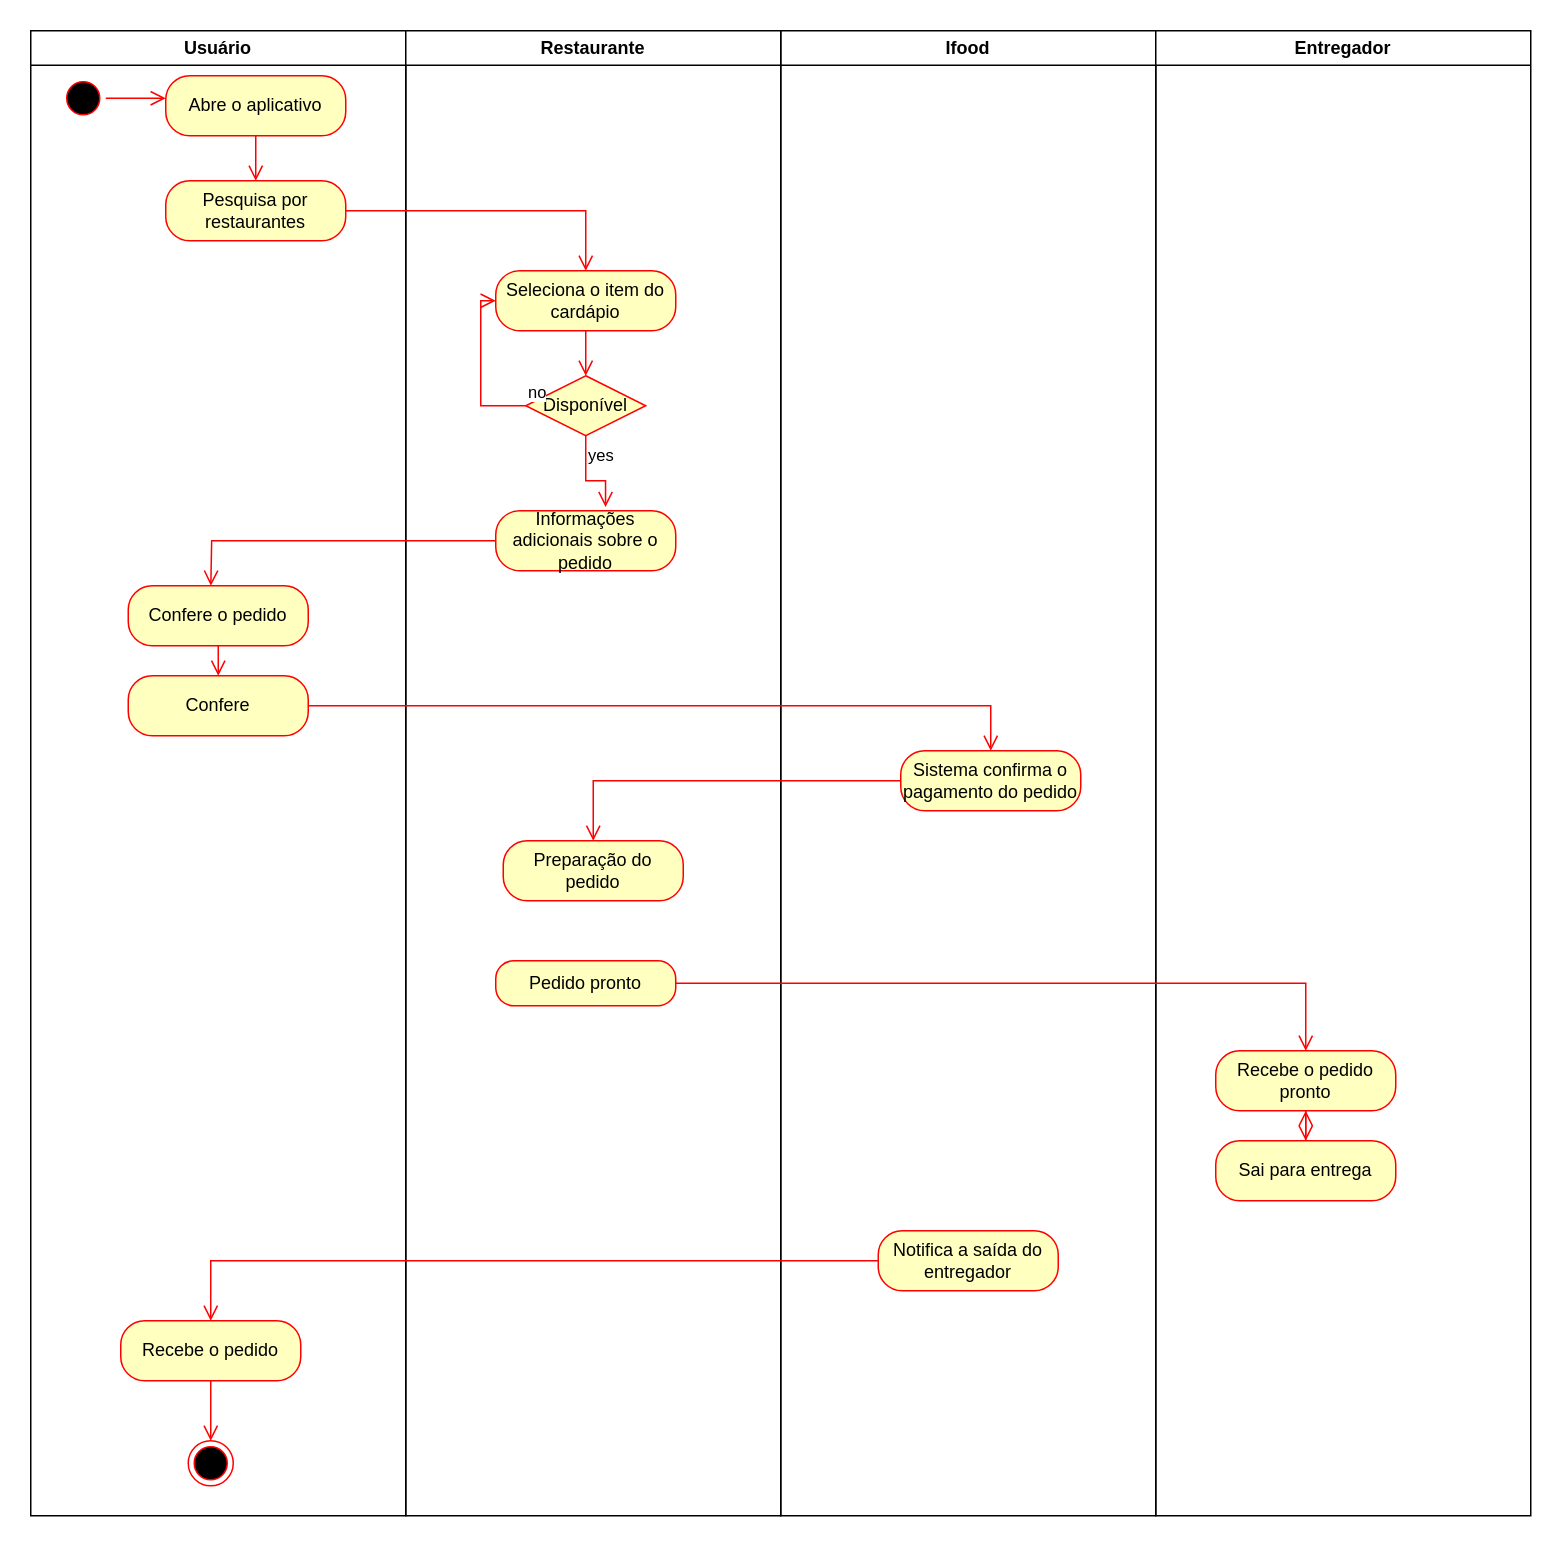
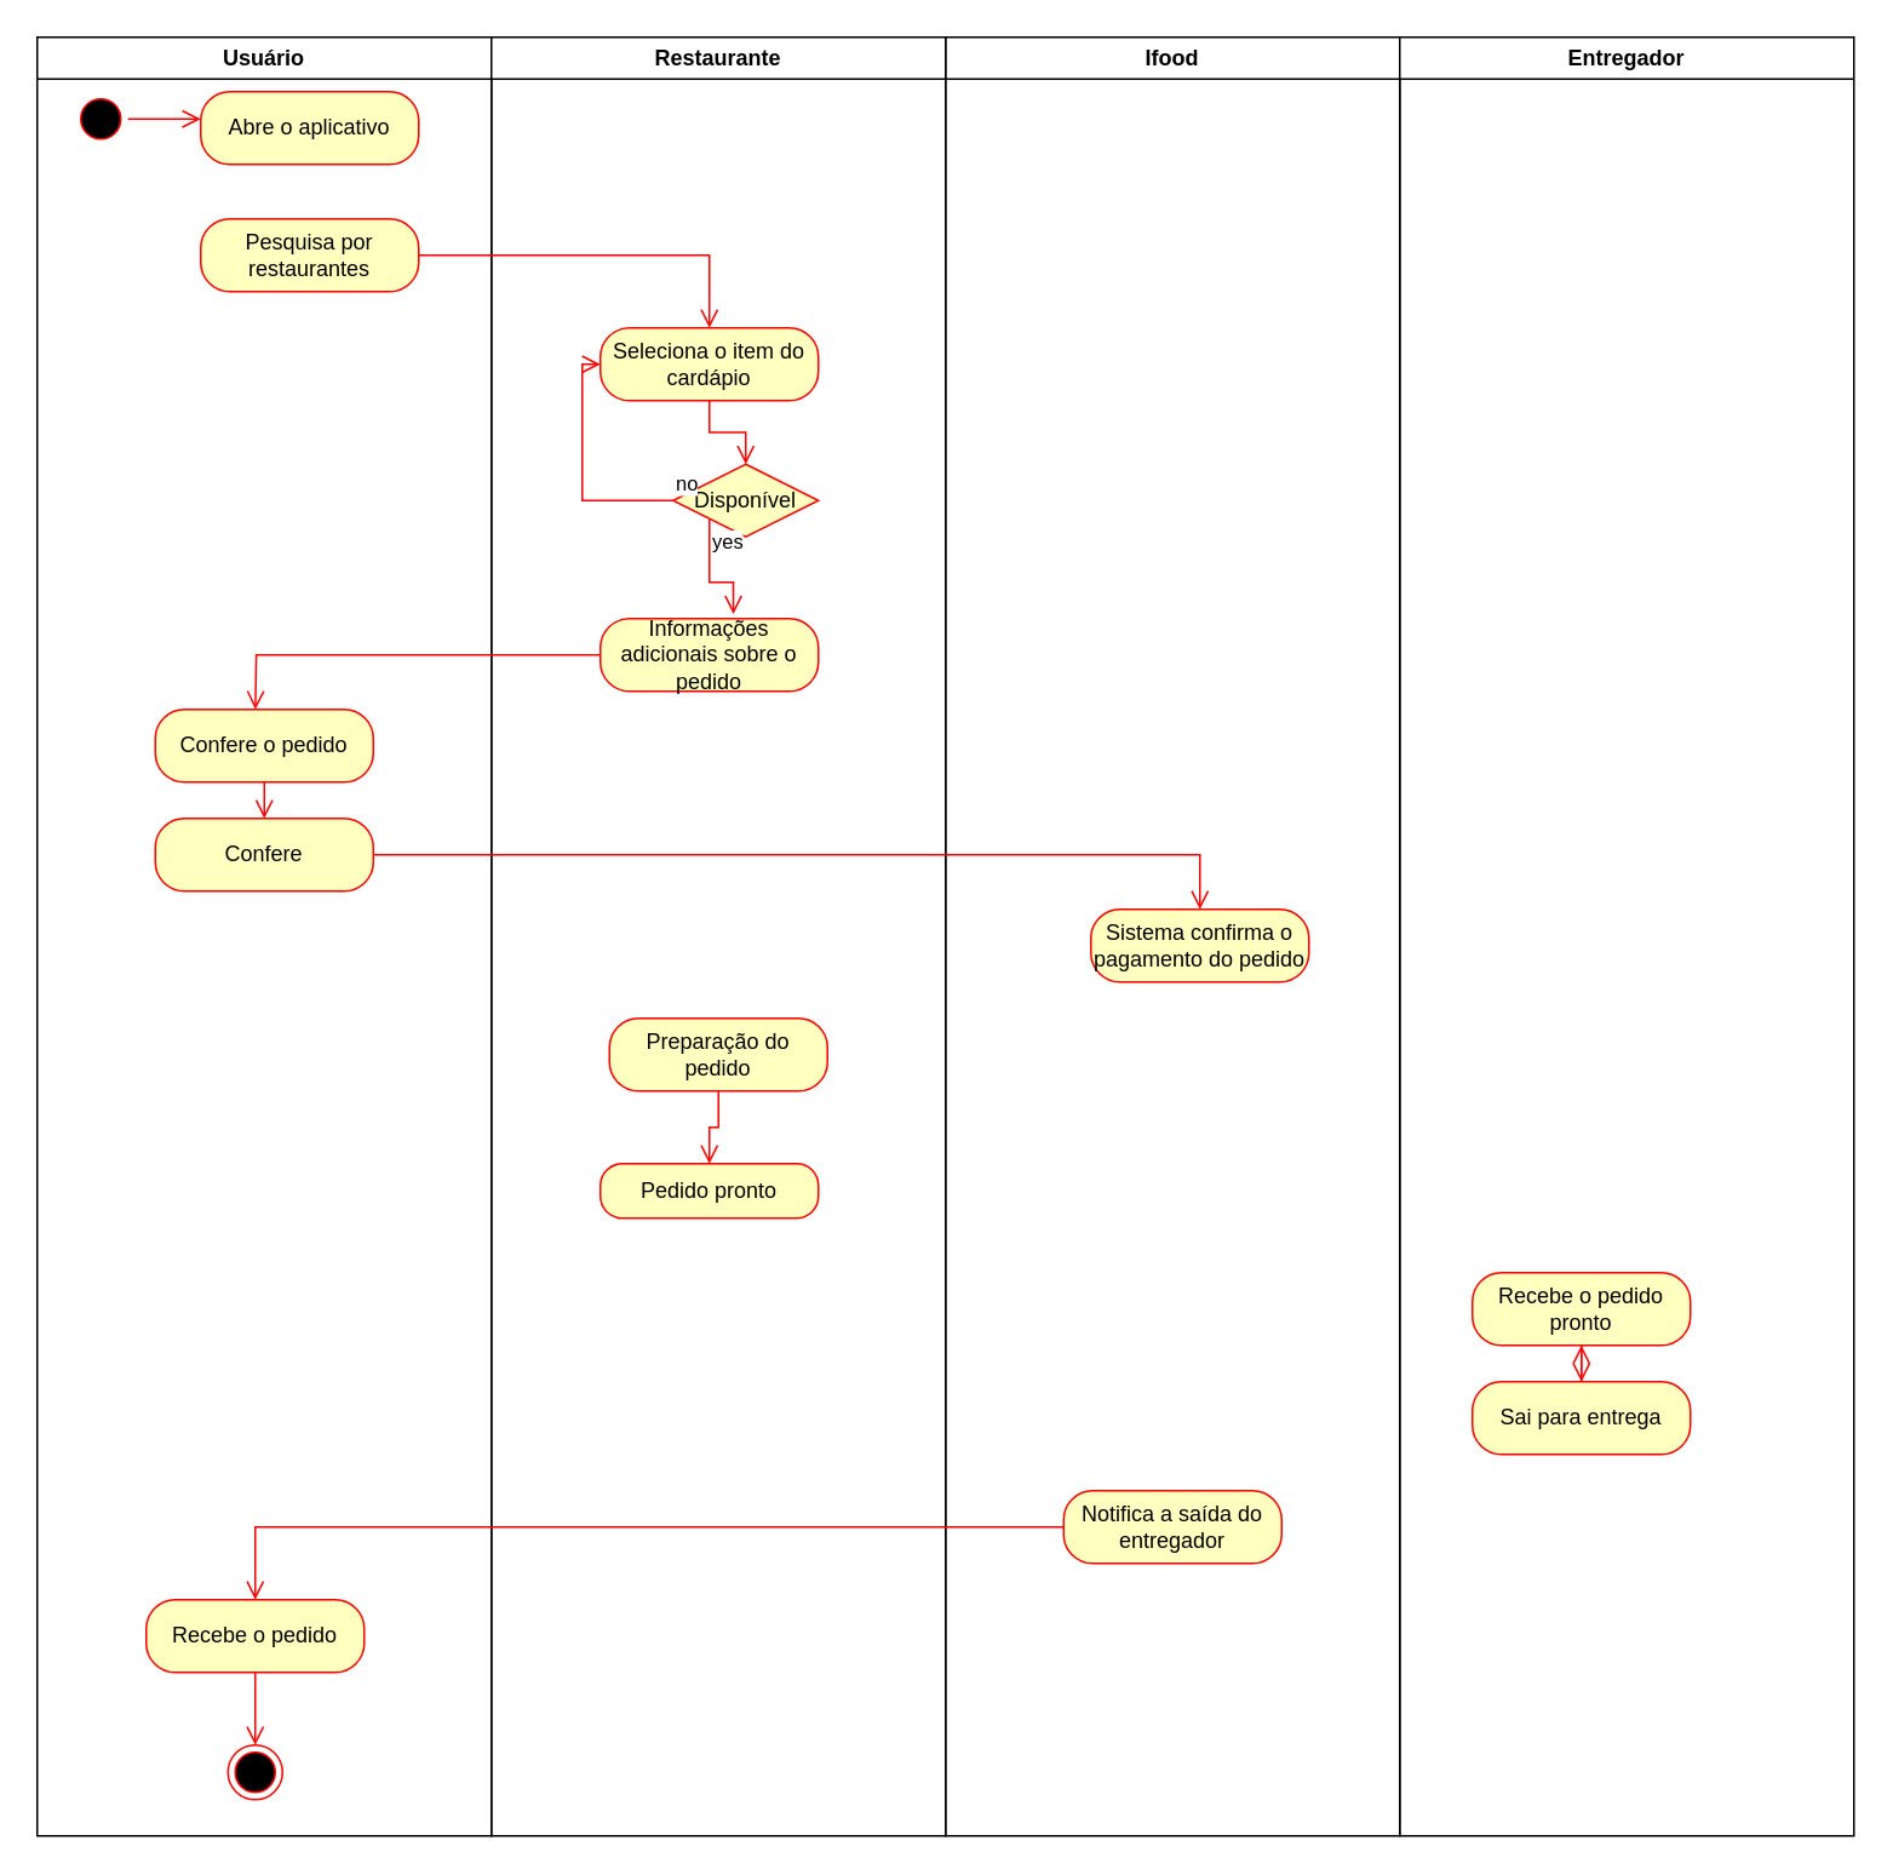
- <mxCell id="7" value="" style="edgeStyle=orthogonalEdgeStyle;html=1;verticalAlign=bottom;endArrow=open;endSize=8;strokeColor=#ff0000;rounded=0;entryX=0.5;entryY=0;entryDx=0;entryDy=0;" edge="1" source="5" parent="2" target="6"><mxGeometry relative="1" as="geometry"><mxPoint x="150" y="130" as="targetPoint" /></mxGeometry></mxCell>
- <mxCell id="20" value="Disponível" style="rhombus;whiteSpace=wrap;html=1;fontColor=#000000;fillColor=#ffffc0;strokeColor=#ff0000;" vertex="1" parent="17"><mxGeometry x="80" y="230" width="80" height="40" as="geometry" /></mxCell>
+ <mxCell id="20" value="Disponível" style="rhombus;whiteSpace=wrap;html=1;fontColor=#000000;fillColor=#ffffc0;strokeColor=#ff0000;" vertex="1" parent="17"><mxGeometry x="100" y="235" width="80" height="40" as="geometry" /></mxCell>
- <mxCell id="34" value="" style="edgeStyle=orthogonalEdgeStyle;html=1;verticalAlign=bottom;endArrow=open;endSize=8;strokeColor=#ff0000;rounded=0;entryX=0.5;entryY=0;entryDx=0;entryDy=0;" edge="1" source="15" parent="1" target="24"><mxGeometry relative="1" as="geometry"><mxPoint x="660" y="600" as="targetPoint" /></mxGeometry></mxCell>
+ <mxCell id="25" value="" style="edgeStyle=orthogonalEdgeStyle;html=1;verticalAlign=bottom;endArrow=open;endSize=8;strokeColor=#ff0000;rounded=0;entryX=0.5;entryY=0;entryDx=0;entryDy=0;" edge="1" source="24" parent="17" target="26"><mxGeometry relative="1" as="geometry"><mxPoint x="125" y="610" as="targetPoint" /></mxGeometry></mxCell>
- <mxCell id="35" value="" style="edgeStyle=orthogonalEdgeStyle;html=1;verticalAlign=bottom;endArrow=open;endSize=8;strokeColor=#ff0000;rounded=0;entryX=0.5;entryY=0;entryDx=0;entryDy=0;" edge="1" source="26" parent="1" target="28"><mxGeometry relative="1" as="geometry"><mxPoint x="870" y="699.941" as="targetPoint" /></mxGeometry></mxCell>
